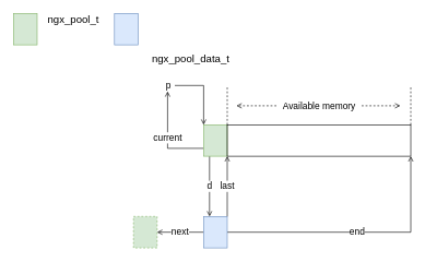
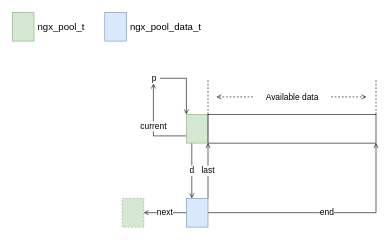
- <mxCell id="3" value="ngx_pool_t" style="text;html=1;align=center;verticalAlign=middle;resizable=0;points=[];autosize=1;fontSize=16;fontColor=#000000;" parent="1" vertex="1"><mxGeometry x="66" y="19" width="90" height="20" as="geometry" /></mxCell>
+ <mxCell id="3" value="ngx_pool_t" style="text;html=1;align=center;verticalAlign=middle;resizable=0;points=[];autosize=1;fontSize=16;fontColor=#000000;" parent="1" vertex="1"><mxGeometry x="56" y="34" width="90" height="20" as="geometry" /></mxCell>
- <mxCell id="5" value="ngx_pool_data_t" style="text;html=1;align=center;verticalAlign=middle;resizable=0;points=[];autosize=1;fontSize=16;fontColor=#000000;" parent="1" vertex="1"><mxGeometry x="225" y="79" width="130" height="20" as="geometry" /></mxCell>
+ <mxCell id="5" value="ngx_pool_data_t" style="text;html=1;align=center;verticalAlign=middle;resizable=0;points=[];autosize=1;fontSize=16;fontColor=#000000;" parent="1" vertex="1"><mxGeometry x="210" y="34" width="130" height="20" as="geometry" /></mxCell>
- <mxCell id="21" value="Available memory" style="text;html=1;align=center;verticalAlign=middle;resizable=0;points=[];autosize=1;fontSize=14;fontColor=#000000;" parent="1" vertex="1"><mxGeometry x="421" y="151" width="130" height="20" as="geometry" /></mxCell>
+ <mxCell id="21" value="Available data" style="text;html=1;align=center;verticalAlign=middle;resizable=0;points=[];autosize=1;fontSize=14;fontColor=#000000;" parent="1" vertex="1"><mxGeometry x="421" y="151" width="130" height="20" as="geometry" /></mxCell>
